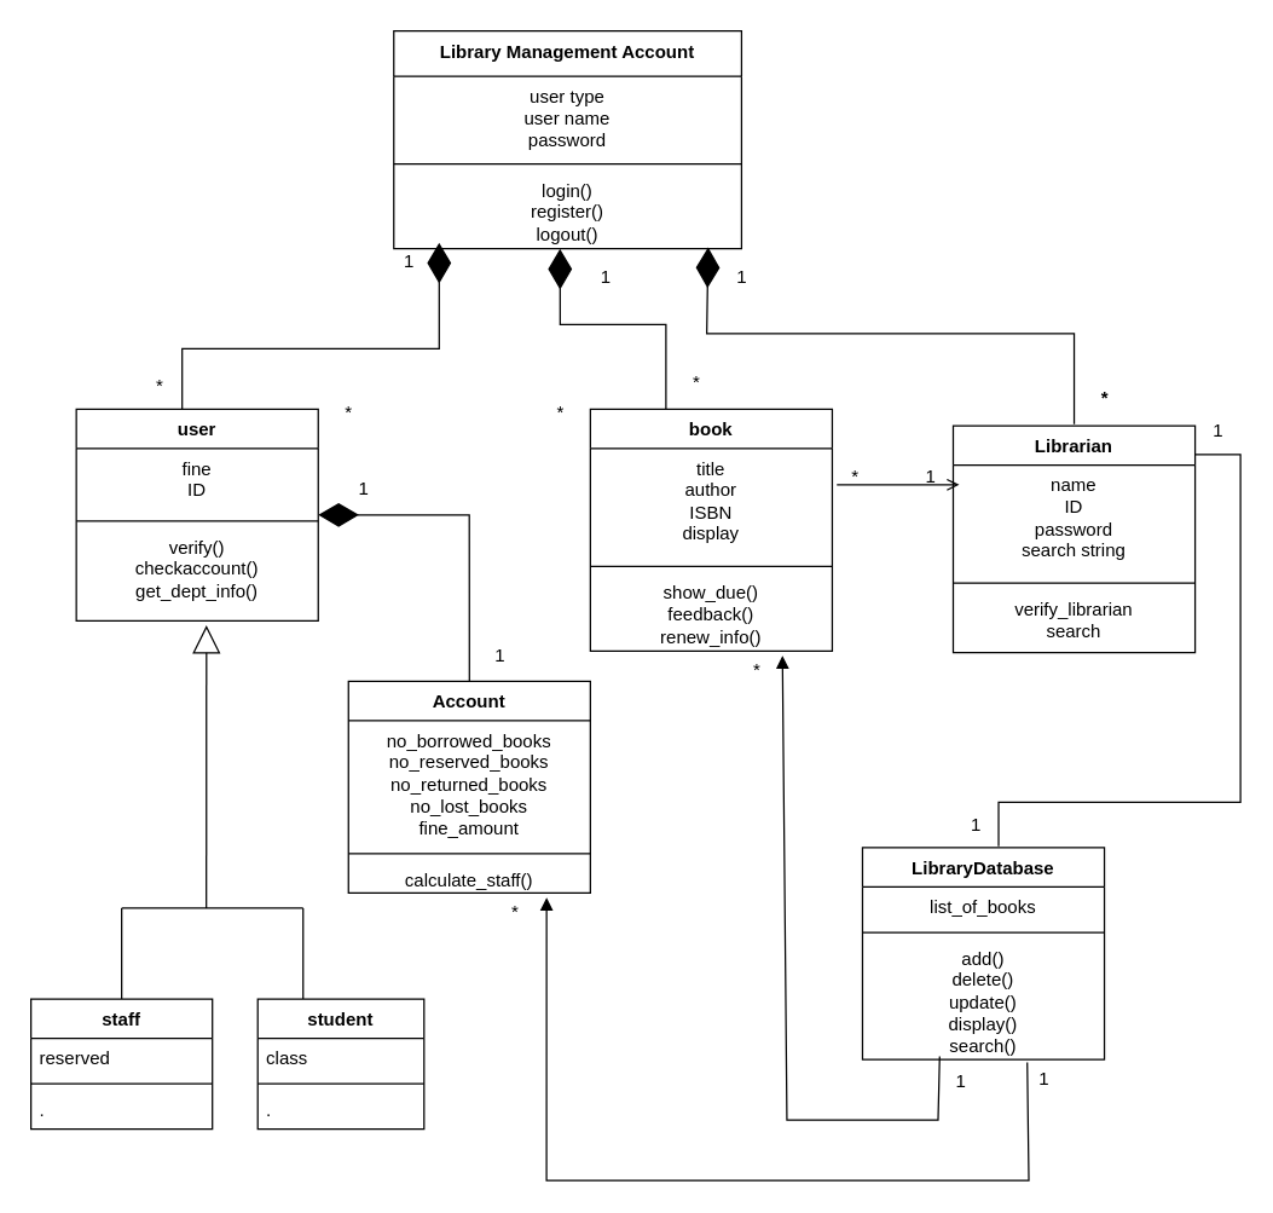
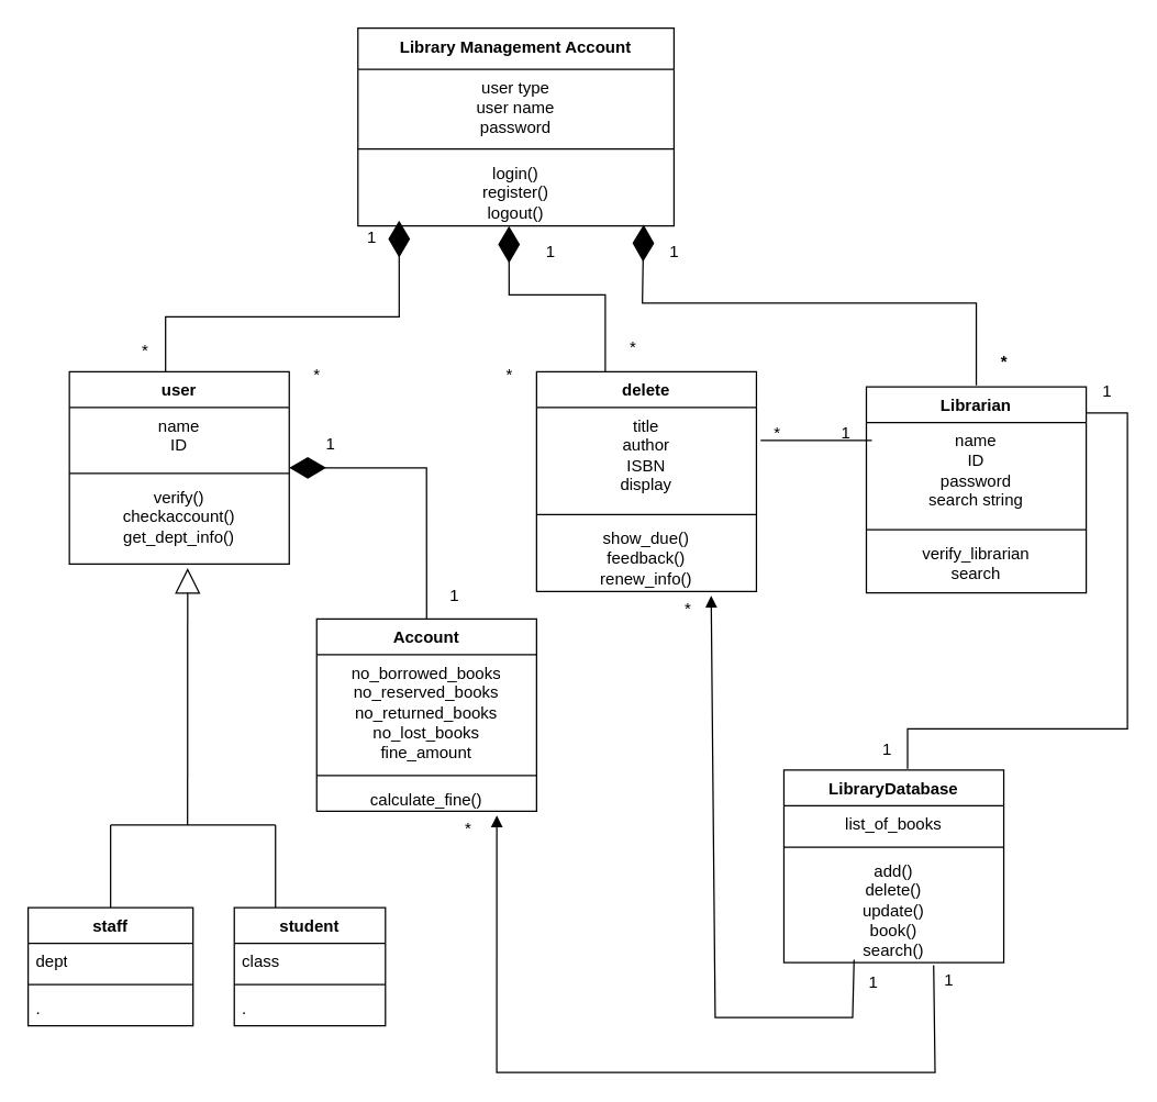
- <mxCell id="10" value="book" style="swimlane;fontStyle=1;align=center;verticalAlign=top;childLayout=stackLayout;horizontal=1;startSize=26;horizontalStack=0;resizeParent=1;resizeParentMax=0;resizeLast=0;collapsible=1;marginBottom=0;whiteSpace=wrap;html=1;" vertex="1" parent="1"><mxGeometry x="390" y="270" width="160" height="160" as="geometry" /></mxCell>
+ <mxCell id="10" value="delete" style="swimlane;fontStyle=1;align=center;verticalAlign=top;childLayout=stackLayout;horizontal=1;startSize=26;horizontalStack=0;resizeParent=1;resizeParentMax=0;resizeLast=0;collapsible=1;marginBottom=0;whiteSpace=wrap;html=1;" vertex="1" parent="1"><mxGeometry x="390" y="270" width="160" height="160" as="geometry" /></mxCell>
- <mxCell id="7" value="fine&lt;div&gt;ID&lt;/div&gt;" style="text;strokeColor=none;fillColor=none;align=center;verticalAlign=top;spacingLeft=4;spacingRight=4;overflow=hidden;rotatable=0;points=[[0,0.5],[1,0.5]];portConstraint=eastwest;whiteSpace=wrap;html=1;" vertex="1" parent="6"><mxGeometry y="26" width="160" height="44" as="geometry" /></mxCell>
+ <mxCell id="7" value="name&lt;div&gt;ID&lt;/div&gt;" style="text;strokeColor=none;fillColor=none;align=center;verticalAlign=top;spacingLeft=4;spacingRight=4;overflow=hidden;rotatable=0;points=[[0,0.5],[1,0.5]];portConstraint=eastwest;whiteSpace=wrap;html=1;" vertex="1" parent="6"><mxGeometry y="26" width="160" height="44" as="geometry" /></mxCell>
- <mxCell id="48" value="" style="endArrow=open;html=1;rounded=0;exitX=1.019;exitY=0.324;exitDx=0;exitDy=0;exitPerimeter=0;entryX=0.025;entryY=0.176;entryDx=0;entryDy=0;entryPerimeter=0;" edge="1" parent="1" source="11" target="15"><mxGeometry width="50" height="50" relative="1" as="geometry"><mxPoint x="570" y="360" as="sourcePoint" /><mxPoint x="620" y="310" as="targetPoint" /></mxGeometry></mxCell>
+ <mxCell id="48" value="" style="endArrow=none;html=1;rounded=0;exitX=1.019;exitY=0.324;exitDx=0;exitDy=0;exitPerimeter=0;entryX=0.025;entryY=0.176;entryDx=0;entryDy=0;entryPerimeter=0;" edge="1" parent="1" source="11" target="15"><mxGeometry width="50" height="50" relative="1" as="geometry"><mxPoint x="570" y="360" as="sourcePoint" /><mxPoint x="620" y="310" as="targetPoint" /></mxGeometry></mxCell>
- <mxCell id="21" value="calculate_staff()" style="text;strokeColor=none;fillColor=none;align=center;verticalAlign=top;spacingLeft=4;spacingRight=4;overflow=hidden;rotatable=0;points=[[0,0.5],[1,0.5]];portConstraint=eastwest;whiteSpace=wrap;html=1;" vertex="1" parent="18"><mxGeometry y="118" width="160" height="22" as="geometry" /></mxCell>
+ <mxCell id="21" value="calculate_fine()" style="text;strokeColor=none;fillColor=none;align=center;verticalAlign=top;spacingLeft=4;spacingRight=4;overflow=hidden;rotatable=0;points=[[0,0.5],[1,0.5]];portConstraint=eastwest;whiteSpace=wrap;html=1;" vertex="1" parent="18"><mxGeometry y="118" width="160" height="22" as="geometry" /></mxCell>
- <mxCell id="25" value="add()&lt;div&gt;delete()&lt;/div&gt;&lt;div&gt;update()&lt;/div&gt;&lt;div&gt;display()&lt;/div&gt;&lt;div&gt;search()&lt;/div&gt;" style="text;strokeColor=none;fillColor=none;align=center;verticalAlign=top;spacingLeft=4;spacingRight=4;overflow=hidden;rotatable=0;points=[[0,0.5],[1,0.5]];portConstraint=eastwest;whiteSpace=wrap;html=1;" vertex="1" parent="22"><mxGeometry y="60" width="160" height="80" as="geometry" /></mxCell>
+ <mxCell id="25" value="add()&lt;div&gt;delete()&lt;/div&gt;&lt;div&gt;update()&lt;/div&gt;&lt;div&gt;book()&lt;/div&gt;&lt;div&gt;search()&lt;/div&gt;" style="text;strokeColor=none;fillColor=none;align=center;verticalAlign=top;spacingLeft=4;spacingRight=4;overflow=hidden;rotatable=0;points=[[0,0.5],[1,0.5]];portConstraint=eastwest;whiteSpace=wrap;html=1;" vertex="1" parent="22"><mxGeometry y="60" width="160" height="80" as="geometry" /></mxCell>
- <mxCell id="27" value="reserved" style="text;strokeColor=none;fillColor=none;align=left;verticalAlign=top;spacingLeft=4;spacingRight=4;overflow=hidden;rotatable=0;points=[[0,0.5],[1,0.5]];portConstraint=eastwest;whiteSpace=wrap;html=1;" vertex="1" parent="26"><mxGeometry y="26" width="120" height="26" as="geometry" /></mxCell>
+ <mxCell id="27" value="dept" style="text;strokeColor=none;fillColor=none;align=left;verticalAlign=top;spacingLeft=4;spacingRight=4;overflow=hidden;rotatable=0;points=[[0,0.5],[1,0.5]];portConstraint=eastwest;whiteSpace=wrap;html=1;" vertex="1" parent="26"><mxGeometry y="26" width="120" height="26" as="geometry" /></mxCell>
